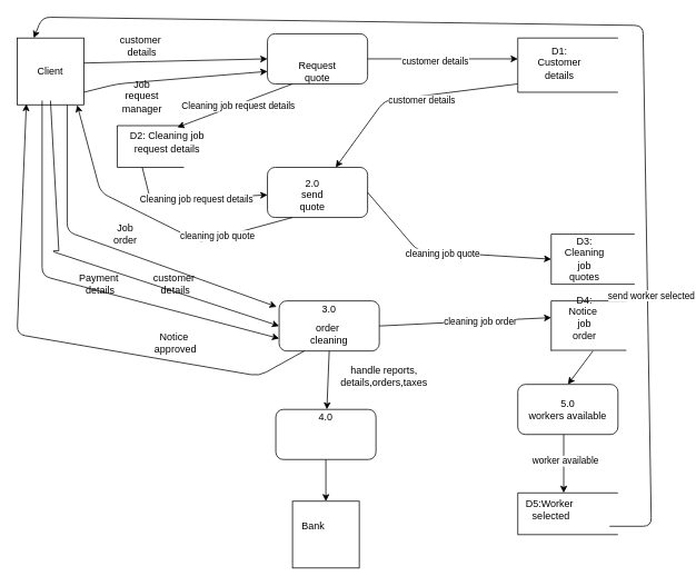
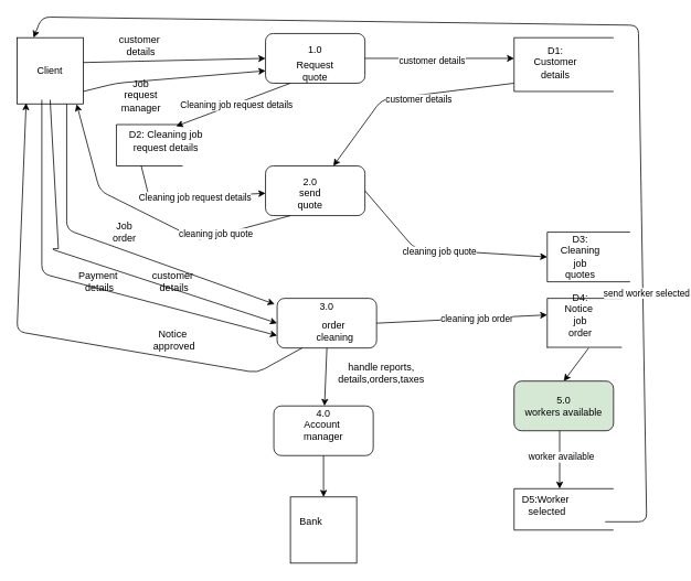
+ <mxCell id="7" value="1.0" style="text;html=1;strokeColor=none;fillColor=none;align=center;verticalAlign=middle;whiteSpace=wrap;rounded=0;" vertex="1" parent="1"><mxGeometry x="360" y="50" width="40" height="20" as="geometry" /></mxCell>
- <mxCell id="9" value="order&amp;nbsp;&lt;br&gt;cleaning&lt;br&gt;" style="text;html=1;strokeColor=none;fillColor=none;align=center;verticalAlign=middle;whiteSpace=wrap;rounded=0;" vertex="1" parent="1"><mxGeometry x="374" y="390" width="40" height="20" as="geometry" /></mxCell>
+ <mxCell id="9" value="order&amp;nbsp;&lt;br&gt;cleaning&lt;br&gt;" style="text;html=1;strokeColor=none;fillColor=none;align=center;verticalAlign=middle;whiteSpace=wrap;rounded=0;" vertex="1" parent="1"><mxGeometry x="384" y="390" width="40" height="20" as="geometry" /></mxCell>
- <mxCell id="65" value="5.0&lt;br&gt;workers available" style="rounded=1;whiteSpace=wrap;html=1;" vertex="1" parent="1"><mxGeometry x="620" y="460" width="120" height="60" as="geometry" /></mxCell>
+ <mxCell id="65" value="5.0&lt;br&gt;workers available" style="rounded=1;whiteSpace=wrap;html=1;fillColor=#d5e8d4;" vertex="1" parent="1"><mxGeometry x="620" y="460" width="120" height="60" as="geometry" /></mxCell>
+ <mxCell id="51" value="Account&amp;nbsp;&lt;br&gt;manager" style="text;html=1;strokeColor=none;fillColor=none;align=center;verticalAlign=middle;whiteSpace=wrap;rounded=0;" vertex="1" parent="1"><mxGeometry x="370" y="510" width="40" height="20" as="geometry" /></mxCell>
